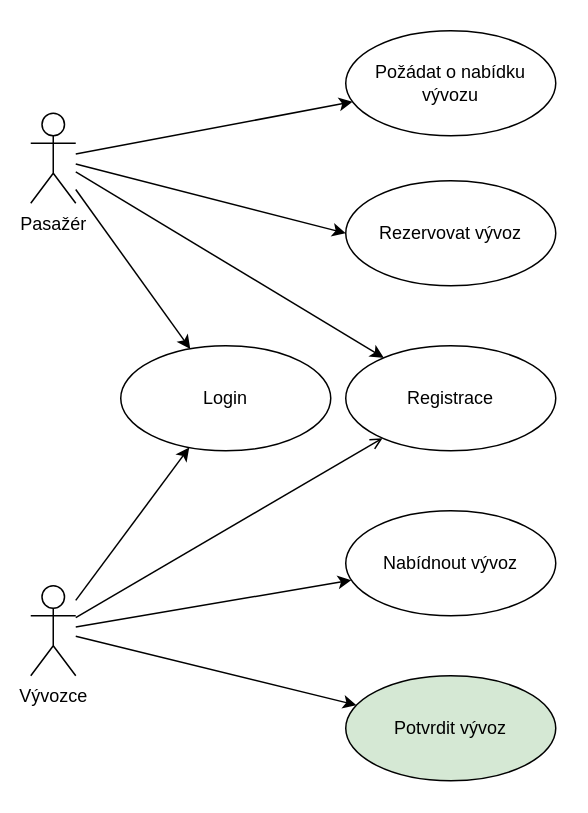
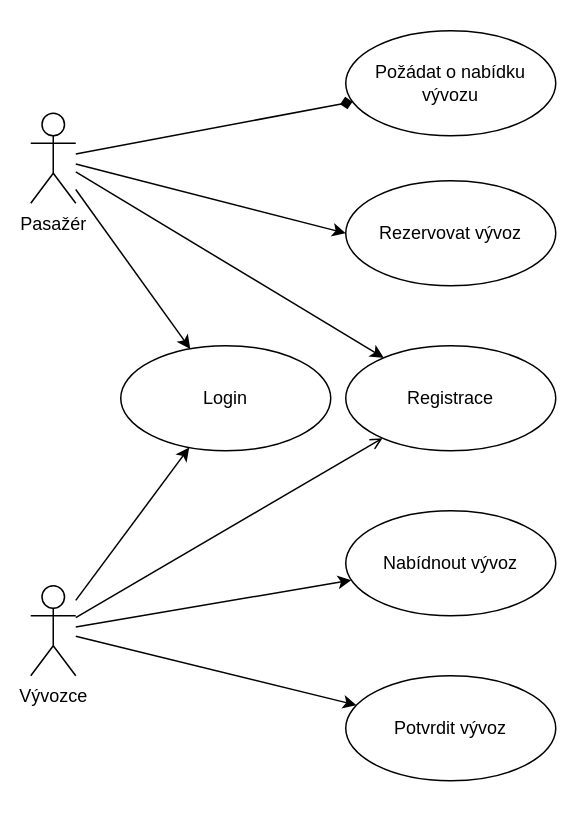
- <mxCell id="8" style="rounded=0;orthogonalLoop=1;jettySize=auto;html=1;" parent="1" source="11" target="16" edge="1"><mxGeometry relative="1" as="geometry" /></mxCell>
+ <mxCell id="8" style="rounded=0;orthogonalLoop=1;jettySize=auto;html=1;endArrow=diamond;" parent="1" source="11" target="16" edge="1"><mxGeometry relative="1" as="geometry" /></mxCell>
- <mxCell id="17" value="Potvrdit vývoz" style="ellipse;whiteSpace=wrap;html=1;fillColor=#d5e8d4;" parent="1" vertex="1"><mxGeometry x="230" y="450" width="140" height="70" as="geometry" /></mxCell>
+ <mxCell id="17" value="Potvrdit vývoz" style="ellipse;whiteSpace=wrap;html=1;" parent="1" vertex="1"><mxGeometry x="230" y="450" width="140" height="70" as="geometry" /></mxCell>
